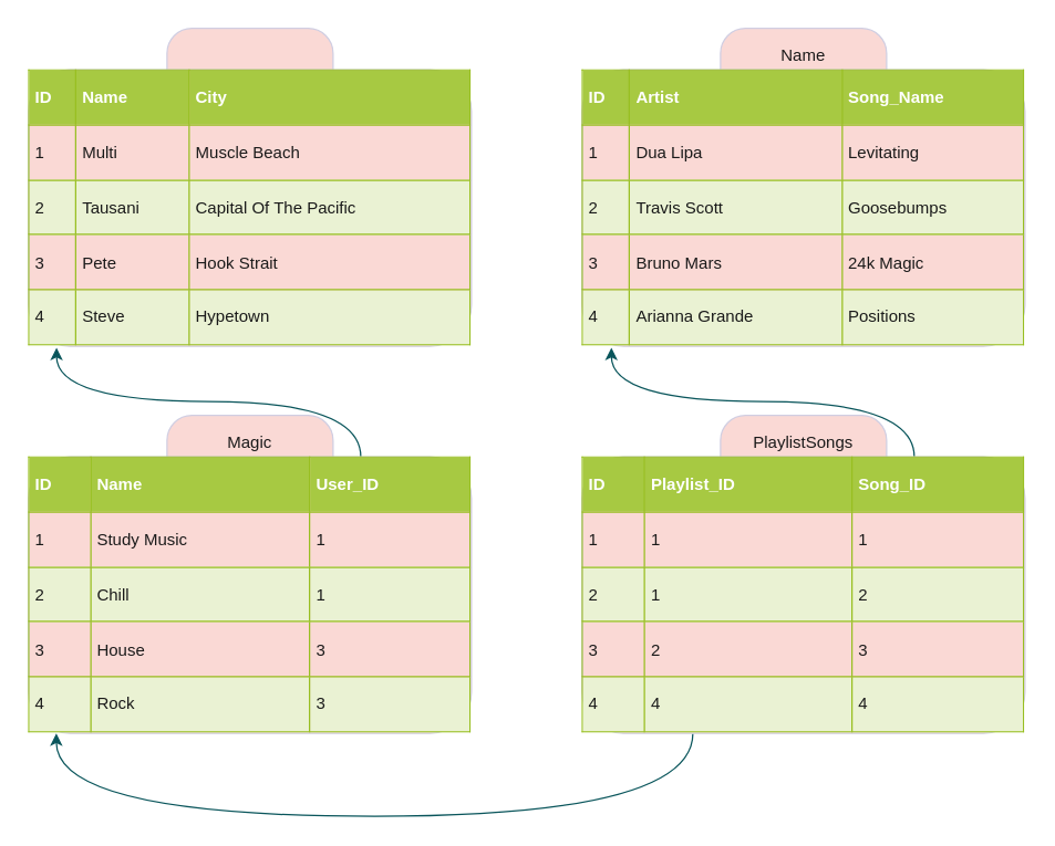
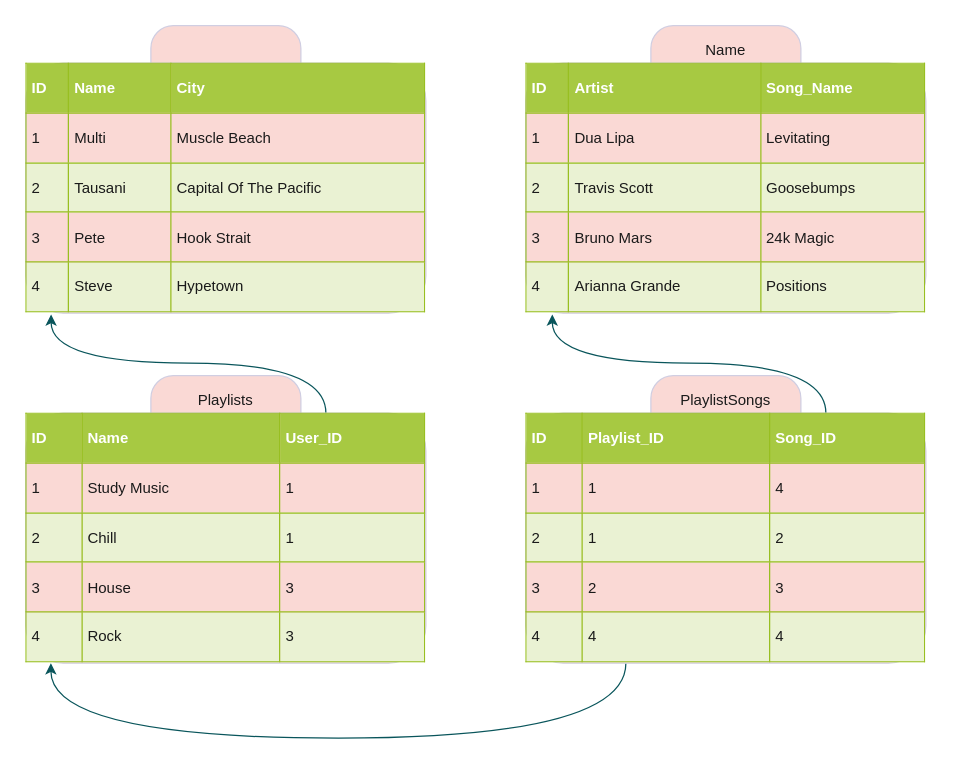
- <mxCell id="9" value="Magic" style="text;html=1;strokeColor=none;fillColor=none;align=center;verticalAlign=middle;whiteSpace=wrap;fontColor=#1A1A1A;rounded=1;" vertex="1" parent="1"><mxGeometry x="160" y="310" width="40" height="20" as="geometry" /></mxCell>
+ <mxCell id="9" value="Playlists" style="text;html=1;strokeColor=none;fillColor=none;align=center;verticalAlign=middle;whiteSpace=wrap;fontColor=#1A1A1A;rounded=1;" vertex="1" parent="1"><mxGeometry x="160" y="310" width="40" height="20" as="geometry" /></mxCell>
- <mxCell id="16" value="&lt;table border=&quot;1&quot; width=&quot;100%&quot; cellpadding=&quot;4&quot; style=&quot;width: 100% ; height: 100% ; border-collapse: collapse&quot;&gt;&lt;tbody&gt;&lt;tr style=&quot;background-color: #a7c942 ; color: #ffffff ; border: 1px solid #98bf21&quot;&gt;&lt;th align=&quot;left&quot;&gt;ID&lt;/th&gt;&lt;th align=&quot;left&quot;&gt;Playlist_ID&lt;/th&gt;&lt;th align=&quot;left&quot;&gt;Song_ID&lt;/th&gt;&lt;/tr&gt;&lt;tr style=&quot;border: 1px solid #98bf21&quot;&gt;&lt;td&gt;1&lt;/td&gt;&lt;td&gt;1&lt;/td&gt;&lt;td&gt;1&lt;/td&gt;&lt;/tr&gt;&lt;tr style=&quot;background-color: #eaf2d3 ; border: 1px solid #98bf21&quot;&gt;&lt;td&gt;2&lt;/td&gt;&lt;td&gt;1&lt;/td&gt;&lt;td&gt;2&lt;/td&gt;&lt;/tr&gt;&lt;tr style=&quot;border: 1px solid #98bf21&quot;&gt;&lt;td&gt;3&lt;/td&gt;&lt;td&gt;2&lt;/td&gt;&lt;td&gt;3&lt;/td&gt;&lt;/tr&gt;&lt;tr style=&quot;background-color: #eaf2d3 ; border: 1px solid #98bf21&quot;&gt;&lt;td&gt;4&lt;/td&gt;&lt;td&gt;4&lt;/td&gt;&lt;td&gt;4&lt;/td&gt;&lt;/tr&gt;&lt;/tbody&gt;&lt;/table&gt;" style="text;html=1;strokeColor=#D0CEE2;fillColor=#FAD9D5;overflow=fill;fontColor=#1A1A1A;rounded=1;" vertex="1" parent="1"><mxGeometry x="420" y="330" width="320" height="200" as="geometry" /></mxCell>
+ <mxCell id="16" value="&lt;table border=&quot;1&quot; width=&quot;100%&quot; cellpadding=&quot;4&quot; style=&quot;width: 100% ; height: 100% ; border-collapse: collapse&quot;&gt;&lt;tbody&gt;&lt;tr style=&quot;background-color: #a7c942 ; color: #ffffff ; border: 1px solid #98bf21&quot;&gt;&lt;th align=&quot;left&quot;&gt;ID&lt;/th&gt;&lt;th align=&quot;left&quot;&gt;Playlist_ID&lt;/th&gt;&lt;th align=&quot;left&quot;&gt;Song_ID&lt;/th&gt;&lt;/tr&gt;&lt;tr style=&quot;border: 1px solid #98bf21&quot;&gt;&lt;td&gt;1&lt;/td&gt;&lt;td&gt;1&lt;/td&gt;&lt;td&gt;4&lt;/td&gt;&lt;/tr&gt;&lt;tr style=&quot;background-color: #eaf2d3 ; border: 1px solid #98bf21&quot;&gt;&lt;td&gt;2&lt;/td&gt;&lt;td&gt;1&lt;/td&gt;&lt;td&gt;2&lt;/td&gt;&lt;/tr&gt;&lt;tr style=&quot;border: 1px solid #98bf21&quot;&gt;&lt;td&gt;3&lt;/td&gt;&lt;td&gt;2&lt;/td&gt;&lt;td&gt;3&lt;/td&gt;&lt;/tr&gt;&lt;tr style=&quot;background-color: #eaf2d3 ; border: 1px solid #98bf21&quot;&gt;&lt;td&gt;4&lt;/td&gt;&lt;td&gt;4&lt;/td&gt;&lt;td&gt;4&lt;/td&gt;&lt;/tr&gt;&lt;/tbody&gt;&lt;/table&gt;" style="text;html=1;strokeColor=#D0CEE2;fillColor=#FAD9D5;overflow=fill;fontColor=#1A1A1A;rounded=1;" vertex="1" parent="1"><mxGeometry x="420" y="330" width="320" height="200" as="geometry" /></mxCell>
